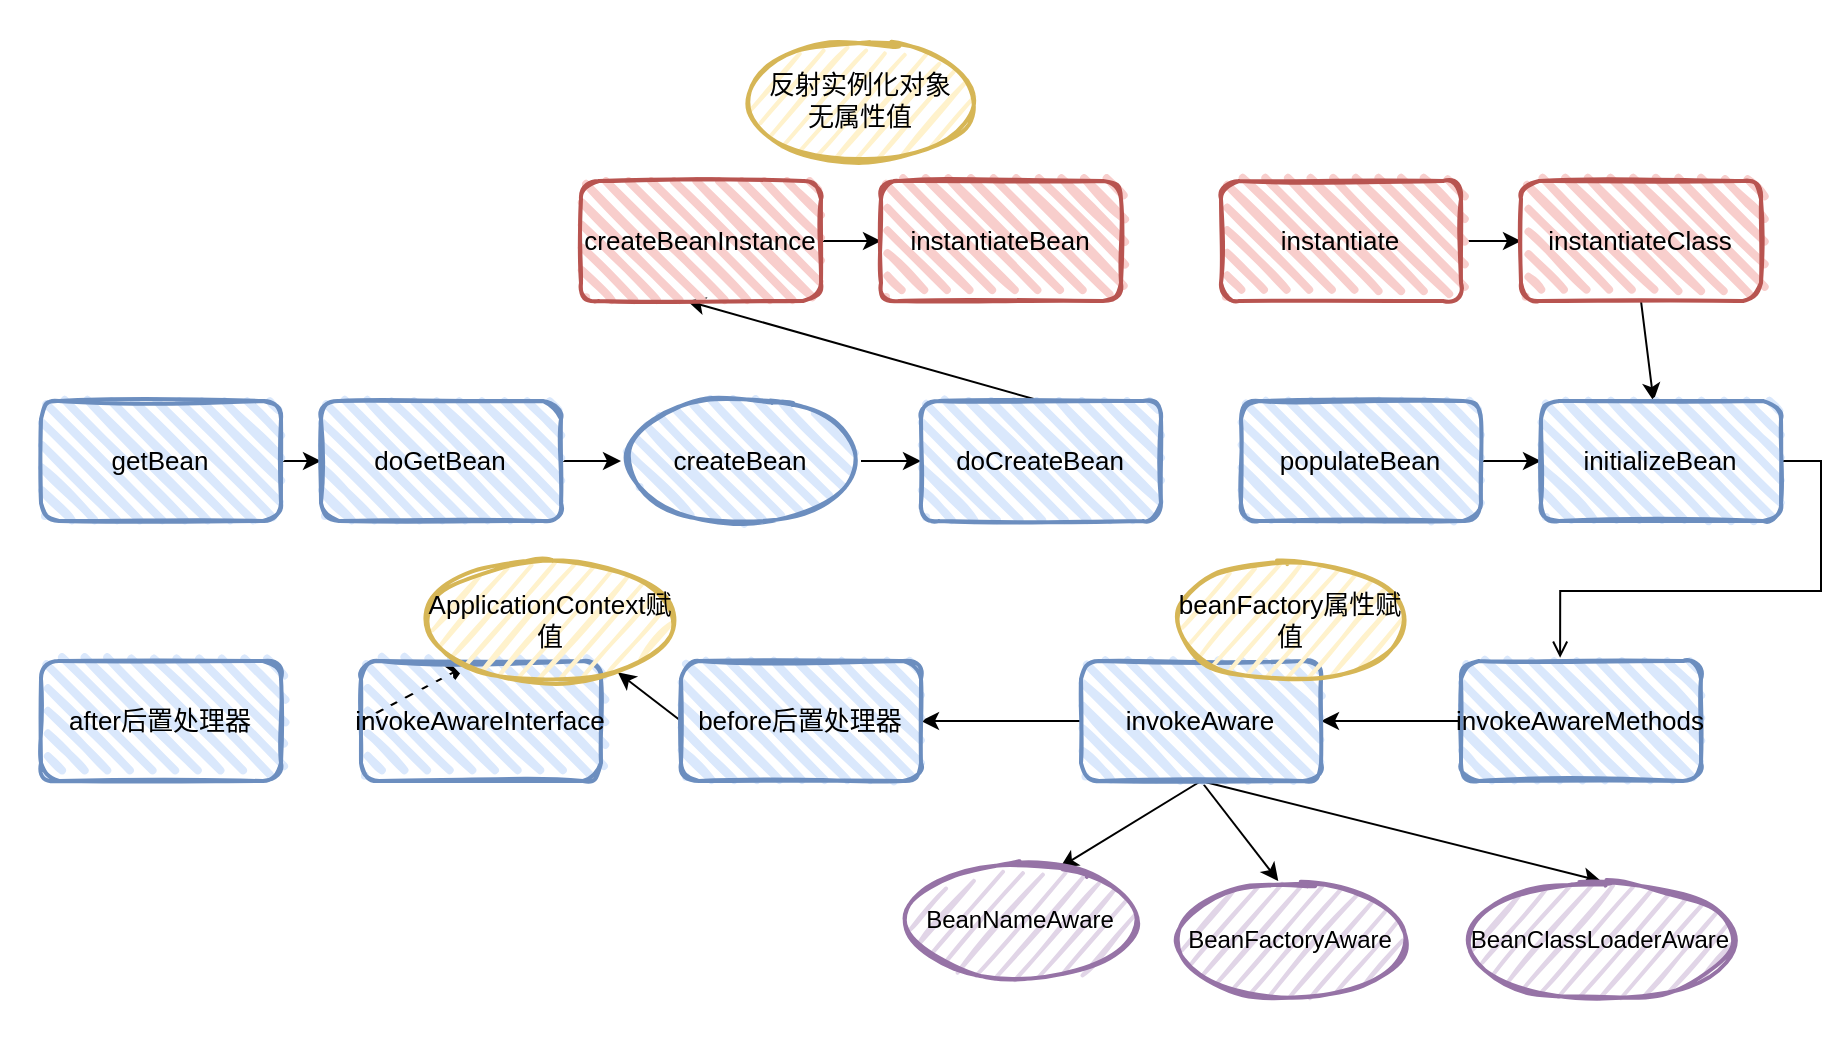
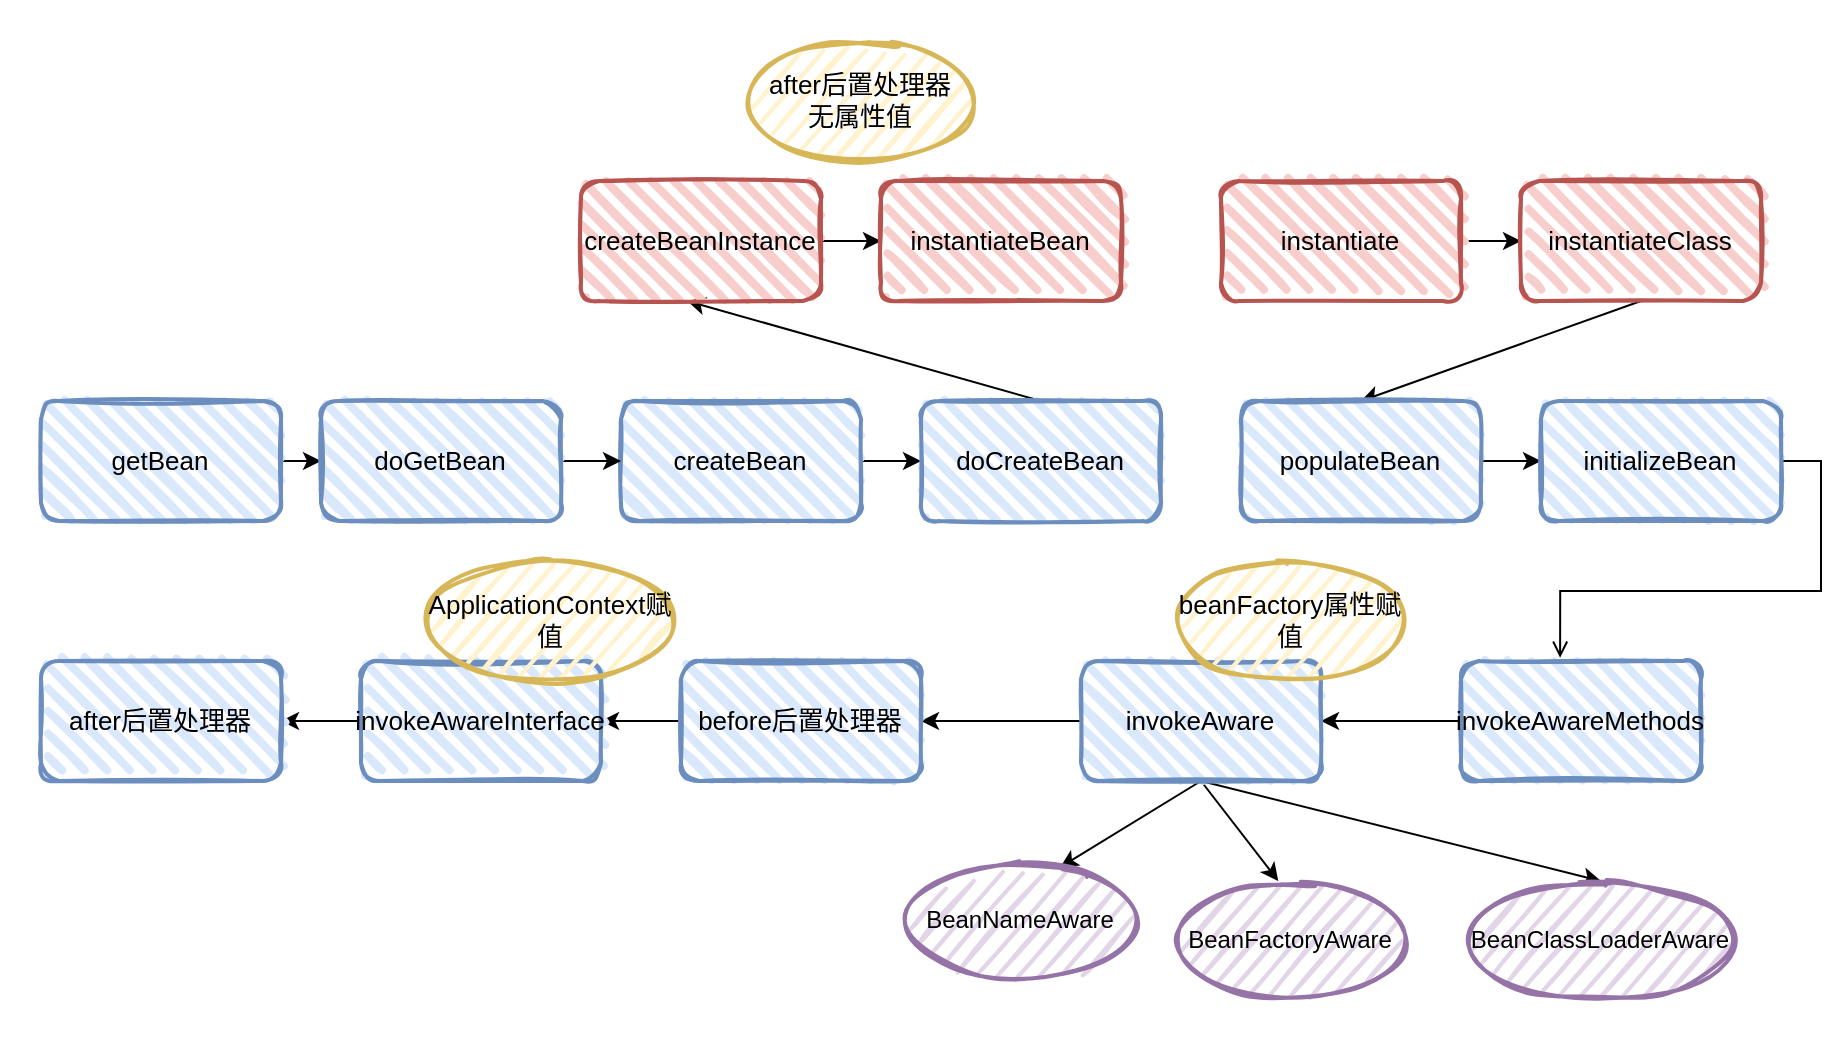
- <mxCell id="8" value="反射实例化对象&lt;br style=&quot;font-size: 13px;&quot;&gt;无属性值" style="ellipse;whiteSpace=wrap;html=1;strokeWidth=2;fillWeight=2;hachureGap=8;fillColor=#fff2cc;fillStyle=dots;sketch=1;strokeColor=#d6b656;fontSize=13;" vertex="1" parent="1"><mxGeometry x="370" y="20" width="120" height="60" as="geometry" /></mxCell>
+ <mxCell id="8" value="after后置处理器&lt;br style=&quot;font-size: 13px;&quot;&gt;无属性值" style="ellipse;whiteSpace=wrap;html=1;strokeWidth=2;fillWeight=2;hachureGap=8;fillColor=#fff2cc;fillStyle=dots;sketch=1;strokeColor=#d6b656;fontSize=13;" vertex="1" parent="1"><mxGeometry x="370" y="20" width="120" height="60" as="geometry" /></mxCell>
- <mxCell id="12" style="edgeStyle=none;rounded=0;orthogonalLoop=1;jettySize=auto;html=1;exitX=0.5;exitY=1;exitDx=0;exitDy=0;fontSize=13;" edge="1" parent="1" source="13" target="17"><mxGeometry relative="1" as="geometry" /></mxCell>
+ <mxCell id="12" style="edgeStyle=none;rounded=0;orthogonalLoop=1;jettySize=auto;html=1;exitX=0.5;exitY=1;exitDx=0;exitDy=0;entryX=0.5;entryY=0;entryDx=0;entryDy=0;fontSize=13;" edge="1" parent="1" source="13" target="15"><mxGeometry relative="1" as="geometry" /></mxCell>
- <mxCell id="3" value="createBean" style="ellipse;whiteSpace=wrap;html=1;strokeWidth=2;fillWeight=4;hachureGap=8;hachureAngle=45;fillColor=#dae8fc;sketch=1;strokeColor=#6c8ebf;fontSize=13;" vertex="1" parent="1"><mxGeometry x="310" y="200" width="120" height="60" as="geometry" /></mxCell>
+ <mxCell id="3" value="createBean" style="rounded=1;whiteSpace=wrap;html=1;strokeWidth=2;fillWeight=4;hachureGap=8;hachureAngle=45;fillColor=#dae8fc;sketch=1;strokeColor=#6c8ebf;fontSize=13;" vertex="1" parent="1"><mxGeometry x="310" y="200" width="120" height="60" as="geometry" /></mxCell>
- <mxCell id="28" style="edgeStyle=none;rounded=0;orthogonalLoop=1;jettySize=auto;html=1;exitX=0;exitY=0.5;exitDx=0;exitDy=0;fontSize=13;" edge="1" parent="1" source="29" target="34"><mxGeometry relative="1" as="geometry" /></mxCell>
+ <mxCell id="28" style="edgeStyle=none;rounded=0;orthogonalLoop=1;jettySize=auto;html=1;exitX=0;exitY=0.5;exitDx=0;exitDy=0;fontSize=13;" edge="1" parent="1" source="29" target="31"><mxGeometry relative="1" as="geometry" /></mxCell>
- <mxCell id="30" style="edgeStyle=none;rounded=0;orthogonalLoop=1;jettySize=auto;html=1;exitX=0;exitY=0.5;exitDx=0;exitDy=0;fontSize=13;" edge="1" parent="1" source="31" target="34"><mxGeometry relative="1" as="geometry" /></mxCell>
+ <mxCell id="30" style="edgeStyle=none;rounded=0;orthogonalLoop=1;jettySize=auto;html=1;exitX=0;exitY=0.5;exitDx=0;exitDy=0;entryX=1;entryY=0.5;entryDx=0;entryDy=0;fontSize=13;" edge="1" parent="1" source="31" target="32"><mxGeometry relative="1" as="geometry" /></mxCell>
